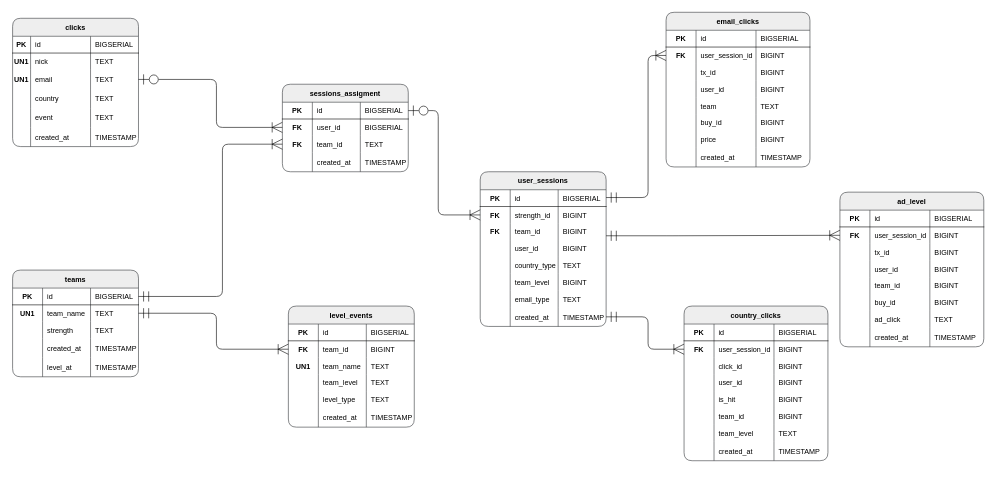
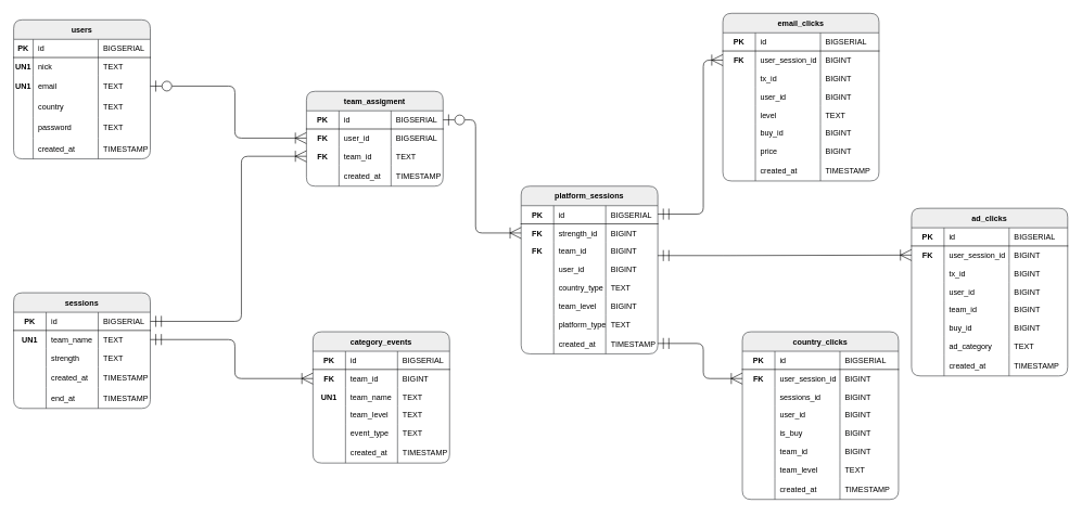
- <mxCell id="2" value="clicks" style="shape=table;startSize=30;container=1;collapsible=1;childLayout=tableLayout;fixedRows=1;rowLines=0;fontStyle=1;align=center;resizeLast=1;fillColor=#eeeeee;strokeColor=#36393d;rounded=1;" parent="1" vertex="1"><mxGeometry x="20" y="30" width="210" height="214" as="geometry"><mxRectangle x="280" y="300" width="70" height="30" as="alternateBounds" /></mxGeometry></mxCell>
+ <mxCell id="2" value="users" style="shape=table;startSize=30;container=1;collapsible=1;childLayout=tableLayout;fixedRows=1;rowLines=0;fontStyle=1;align=center;resizeLast=1;fillColor=#eeeeee;strokeColor=#36393d;rounded=1;" parent="1" vertex="1"><mxGeometry x="20" y="30" width="210" height="214" as="geometry"><mxRectangle x="280" y="300" width="70" height="30" as="alternateBounds" /></mxGeometry></mxCell>
- <mxCell id="49" value="sessions_assigment" style="shape=table;startSize=30;container=1;collapsible=1;childLayout=tableLayout;fixedRows=1;rowLines=0;fontStyle=1;align=center;resizeLast=1;fillColor=#eeeeee;strokeColor=#36393d;rounded=1;" parent="1" vertex="1"><mxGeometry x="470" y="140" width="210" height="146" as="geometry"><mxRectangle x="280" y="300" width="70" height="30" as="alternateBounds" /></mxGeometry></mxCell>
+ <mxCell id="49" value="team_assigment" style="shape=table;startSize=30;container=1;collapsible=1;childLayout=tableLayout;fixedRows=1;rowLines=0;fontStyle=1;align=center;resizeLast=1;fillColor=#eeeeee;strokeColor=#36393d;rounded=1;" parent="1" vertex="1"><mxGeometry x="470" y="140" width="210" height="146" as="geometry"><mxRectangle x="280" y="300" width="70" height="30" as="alternateBounds" /></mxGeometry></mxCell>
- <mxCell id="145" value="team" style="shape=partialRectangle;connectable=0;fillColor=none;top=0;left=0;bottom=0;right=0;align=left;spacingLeft=6;overflow=hidden;" parent="143" vertex="1"><mxGeometry x="50" width="100" height="28" as="geometry"><mxRectangle width="100" height="28" as="alternateBounds" /></mxGeometry></mxCell>
+ <mxCell id="145" value="level" style="shape=partialRectangle;connectable=0;fillColor=none;top=0;left=0;bottom=0;right=0;align=left;spacingLeft=6;overflow=hidden;" parent="143" vertex="1"><mxGeometry x="50" width="100" height="28" as="geometry"><mxRectangle width="100" height="28" as="alternateBounds" /></mxGeometry></mxCell>
- <mxCell id="21" value="event" style="shape=partialRectangle;connectable=0;fillColor=none;top=0;left=0;bottom=0;right=0;align=left;spacingLeft=6;overflow=hidden;" parent="19" vertex="1"><mxGeometry x="30" width="100" height="32" as="geometry"><mxRectangle width="100" height="32" as="alternateBounds" /></mxGeometry></mxCell>
+ <mxCell id="21" value="password" style="shape=partialRectangle;connectable=0;fillColor=none;top=0;left=0;bottom=0;right=0;align=left;spacingLeft=6;overflow=hidden;" parent="19" vertex="1"><mxGeometry x="30" width="100" height="32" as="geometry"><mxRectangle width="100" height="32" as="alternateBounds" /></mxGeometry></mxCell>
- <mxCell id="93" value="user_sessions" style="shape=table;startSize=30;container=1;collapsible=1;childLayout=tableLayout;fixedRows=1;rowLines=0;fontStyle=1;align=center;resizeLast=1;fillColor=#eeeeee;strokeColor=#36393d;rounded=1;" parent="1" vertex="1"><mxGeometry x="800" y="286" width="210" height="258" as="geometry"><mxRectangle x="280" y="300" width="70" height="30" as="alternateBounds" /></mxGeometry></mxCell>
+ <mxCell id="93" value="platform_sessions" style="shape=table;startSize=30;container=1;collapsible=1;childLayout=tableLayout;fixedRows=1;rowLines=0;fontStyle=1;align=center;resizeLast=1;fillColor=#eeeeee;strokeColor=#36393d;rounded=1;" parent="1" vertex="1"><mxGeometry x="800" y="286" width="210" height="258" as="geometry"><mxRectangle x="280" y="300" width="70" height="30" as="alternateBounds" /></mxGeometry></mxCell>
- <mxCell id="159" value="ad_level" style="shape=table;startSize=30;container=1;collapsible=1;childLayout=tableLayout;fixedRows=1;rowLines=0;fontStyle=1;align=center;resizeLast=1;fillColor=#eeeeee;strokeColor=#36393d;rounded=1;" parent="1" vertex="1"><mxGeometry x="1400" y="320" width="240" height="258" as="geometry"><mxRectangle x="280" y="300" width="70" height="30" as="alternateBounds" /></mxGeometry></mxCell>
+ <mxCell id="159" value="ad_clicks" style="shape=table;startSize=30;container=1;collapsible=1;childLayout=tableLayout;fixedRows=1;rowLines=0;fontStyle=1;align=center;resizeLast=1;fillColor=#eeeeee;strokeColor=#36393d;rounded=1;" parent="1" vertex="1"><mxGeometry x="1400" y="320" width="240" height="258" as="geometry"><mxRectangle x="280" y="300" width="70" height="30" as="alternateBounds" /></mxGeometry></mxCell>
- <mxCell id="27" value="teams" style="shape=table;startSize=30;container=1;collapsible=1;childLayout=tableLayout;fixedRows=1;rowLines=0;fontStyle=1;align=center;resizeLast=1;fillColor=#eeeeee;strokeColor=#36393d;rounded=1;" parent="1" vertex="1"><mxGeometry x="20" y="450" width="210" height="178" as="geometry"><mxRectangle x="280" y="300" width="70" height="30" as="alternateBounds" /></mxGeometry></mxCell>
+ <mxCell id="27" value="sessions" style="shape=table;startSize=30;container=1;collapsible=1;childLayout=tableLayout;fixedRows=1;rowLines=0;fontStyle=1;align=center;resizeLast=1;fillColor=#eeeeee;strokeColor=#36393d;rounded=1;" parent="1" vertex="1"><mxGeometry x="20" y="450" width="210" height="178" as="geometry"><mxRectangle x="280" y="300" width="70" height="30" as="alternateBounds" /></mxGeometry></mxCell>
- <mxCell id="120" value="email_type" style="shape=partialRectangle;connectable=0;fillColor=none;top=0;left=0;bottom=0;right=0;align=left;spacingLeft=6;overflow=hidden;" parent="118" vertex="1"><mxGeometry x="50" width="80" height="28" as="geometry"><mxRectangle width="80" height="28" as="alternateBounds" /></mxGeometry></mxCell>
+ <mxCell id="120" value="platform_type" style="shape=partialRectangle;connectable=0;fillColor=none;top=0;left=0;bottom=0;right=0;align=left;spacingLeft=6;overflow=hidden;" parent="118" vertex="1"><mxGeometry x="50" width="80" height="28" as="geometry"><mxRectangle width="80" height="28" as="alternateBounds" /></mxGeometry></mxCell>
- <mxCell id="67" value="level_events" style="shape=table;startSize=30;container=1;collapsible=1;childLayout=tableLayout;fixedRows=1;rowLines=0;fontStyle=1;align=center;resizeLast=1;fillColor=#eeeeee;strokeColor=#36393d;rounded=1;" parent="1" vertex="1"><mxGeometry x="480" y="510" width="210" height="202" as="geometry"><mxRectangle x="280" y="300" width="70" height="30" as="alternateBounds" /></mxGeometry></mxCell>
+ <mxCell id="67" value="category_events" style="shape=table;startSize=30;container=1;collapsible=1;childLayout=tableLayout;fixedRows=1;rowLines=0;fontStyle=1;align=center;resizeLast=1;fillColor=#eeeeee;strokeColor=#36393d;rounded=1;" parent="1" vertex="1"><mxGeometry x="480" y="510" width="210" height="202" as="geometry"><mxRectangle x="280" y="300" width="70" height="30" as="alternateBounds" /></mxGeometry></mxCell>
- <mxCell id="186" value="ad_click" style="shape=partialRectangle;connectable=0;fillColor=none;top=0;left=0;bottom=0;right=0;align=left;spacingLeft=6;overflow=hidden;" parent="184" vertex="1"><mxGeometry x="50" width="100" height="28" as="geometry"><mxRectangle width="100" height="28" as="alternateBounds" /></mxGeometry></mxCell>
+ <mxCell id="186" value="ad_category" style="shape=partialRectangle;connectable=0;fillColor=none;top=0;left=0;bottom=0;right=0;align=left;spacingLeft=6;overflow=hidden;" parent="184" vertex="1"><mxGeometry x="50" width="100" height="28" as="geometry"><mxRectangle width="100" height="28" as="alternateBounds" /></mxGeometry></mxCell>
- <mxCell id="203" value="click_id" style="shape=partialRectangle;connectable=0;fillColor=none;top=0;left=0;bottom=0;right=0;align=left;spacingLeft=6;overflow=hidden;" parent="201" vertex="1"><mxGeometry x="50" width="100" height="28" as="geometry"><mxRectangle width="100" height="28" as="alternateBounds" /></mxGeometry></mxCell>
+ <mxCell id="203" value="sessions_id" style="shape=partialRectangle;connectable=0;fillColor=none;top=0;left=0;bottom=0;right=0;align=left;spacingLeft=6;overflow=hidden;" parent="201" vertex="1"><mxGeometry x="50" width="100" height="28" as="geometry"><mxRectangle width="100" height="28" as="alternateBounds" /></mxGeometry></mxCell>
- <mxCell id="46" value="level_at" style="shape=partialRectangle;connectable=0;fillColor=none;top=0;left=0;bottom=0;right=0;align=left;spacingLeft=6;overflow=hidden;" parent="44" vertex="1"><mxGeometry x="50" width="80" height="32" as="geometry"><mxRectangle width="80" height="32" as="alternateBounds" /></mxGeometry></mxCell>
+ <mxCell id="46" value="end_at" style="shape=partialRectangle;connectable=0;fillColor=none;top=0;left=0;bottom=0;right=0;align=left;spacingLeft=6;overflow=hidden;" parent="44" vertex="1"><mxGeometry x="50" width="80" height="32" as="geometry"><mxRectangle width="80" height="32" as="alternateBounds" /></mxGeometry></mxCell>
- <mxCell id="86" value="level_type" style="shape=partialRectangle;connectable=0;fillColor=none;top=0;left=0;bottom=0;right=0;align=left;spacingLeft=6;overflow=hidden;" parent="84" vertex="1"><mxGeometry x="50" width="80" height="28" as="geometry"><mxRectangle width="80" height="28" as="alternateBounds" /></mxGeometry></mxCell>
+ <mxCell id="86" value="event_type" style="shape=partialRectangle;connectable=0;fillColor=none;top=0;left=0;bottom=0;right=0;align=left;spacingLeft=6;overflow=hidden;" parent="84" vertex="1"><mxGeometry x="50" width="80" height="28" as="geometry"><mxRectangle width="80" height="28" as="alternateBounds" /></mxGeometry></mxCell>
- <mxCell id="211" value="is_hit" style="shape=partialRectangle;connectable=0;fillColor=none;top=0;left=0;bottom=0;right=0;align=left;spacingLeft=6;overflow=hidden;" parent="209" vertex="1"><mxGeometry x="50" width="100" height="28" as="geometry"><mxRectangle width="100" height="28" as="alternateBounds" /></mxGeometry></mxCell>
+ <mxCell id="211" value="is_buy" style="shape=partialRectangle;connectable=0;fillColor=none;top=0;left=0;bottom=0;right=0;align=left;spacingLeft=6;overflow=hidden;" parent="209" vertex="1"><mxGeometry x="50" width="100" height="28" as="geometry"><mxRectangle width="100" height="28" as="alternateBounds" /></mxGeometry></mxCell>
